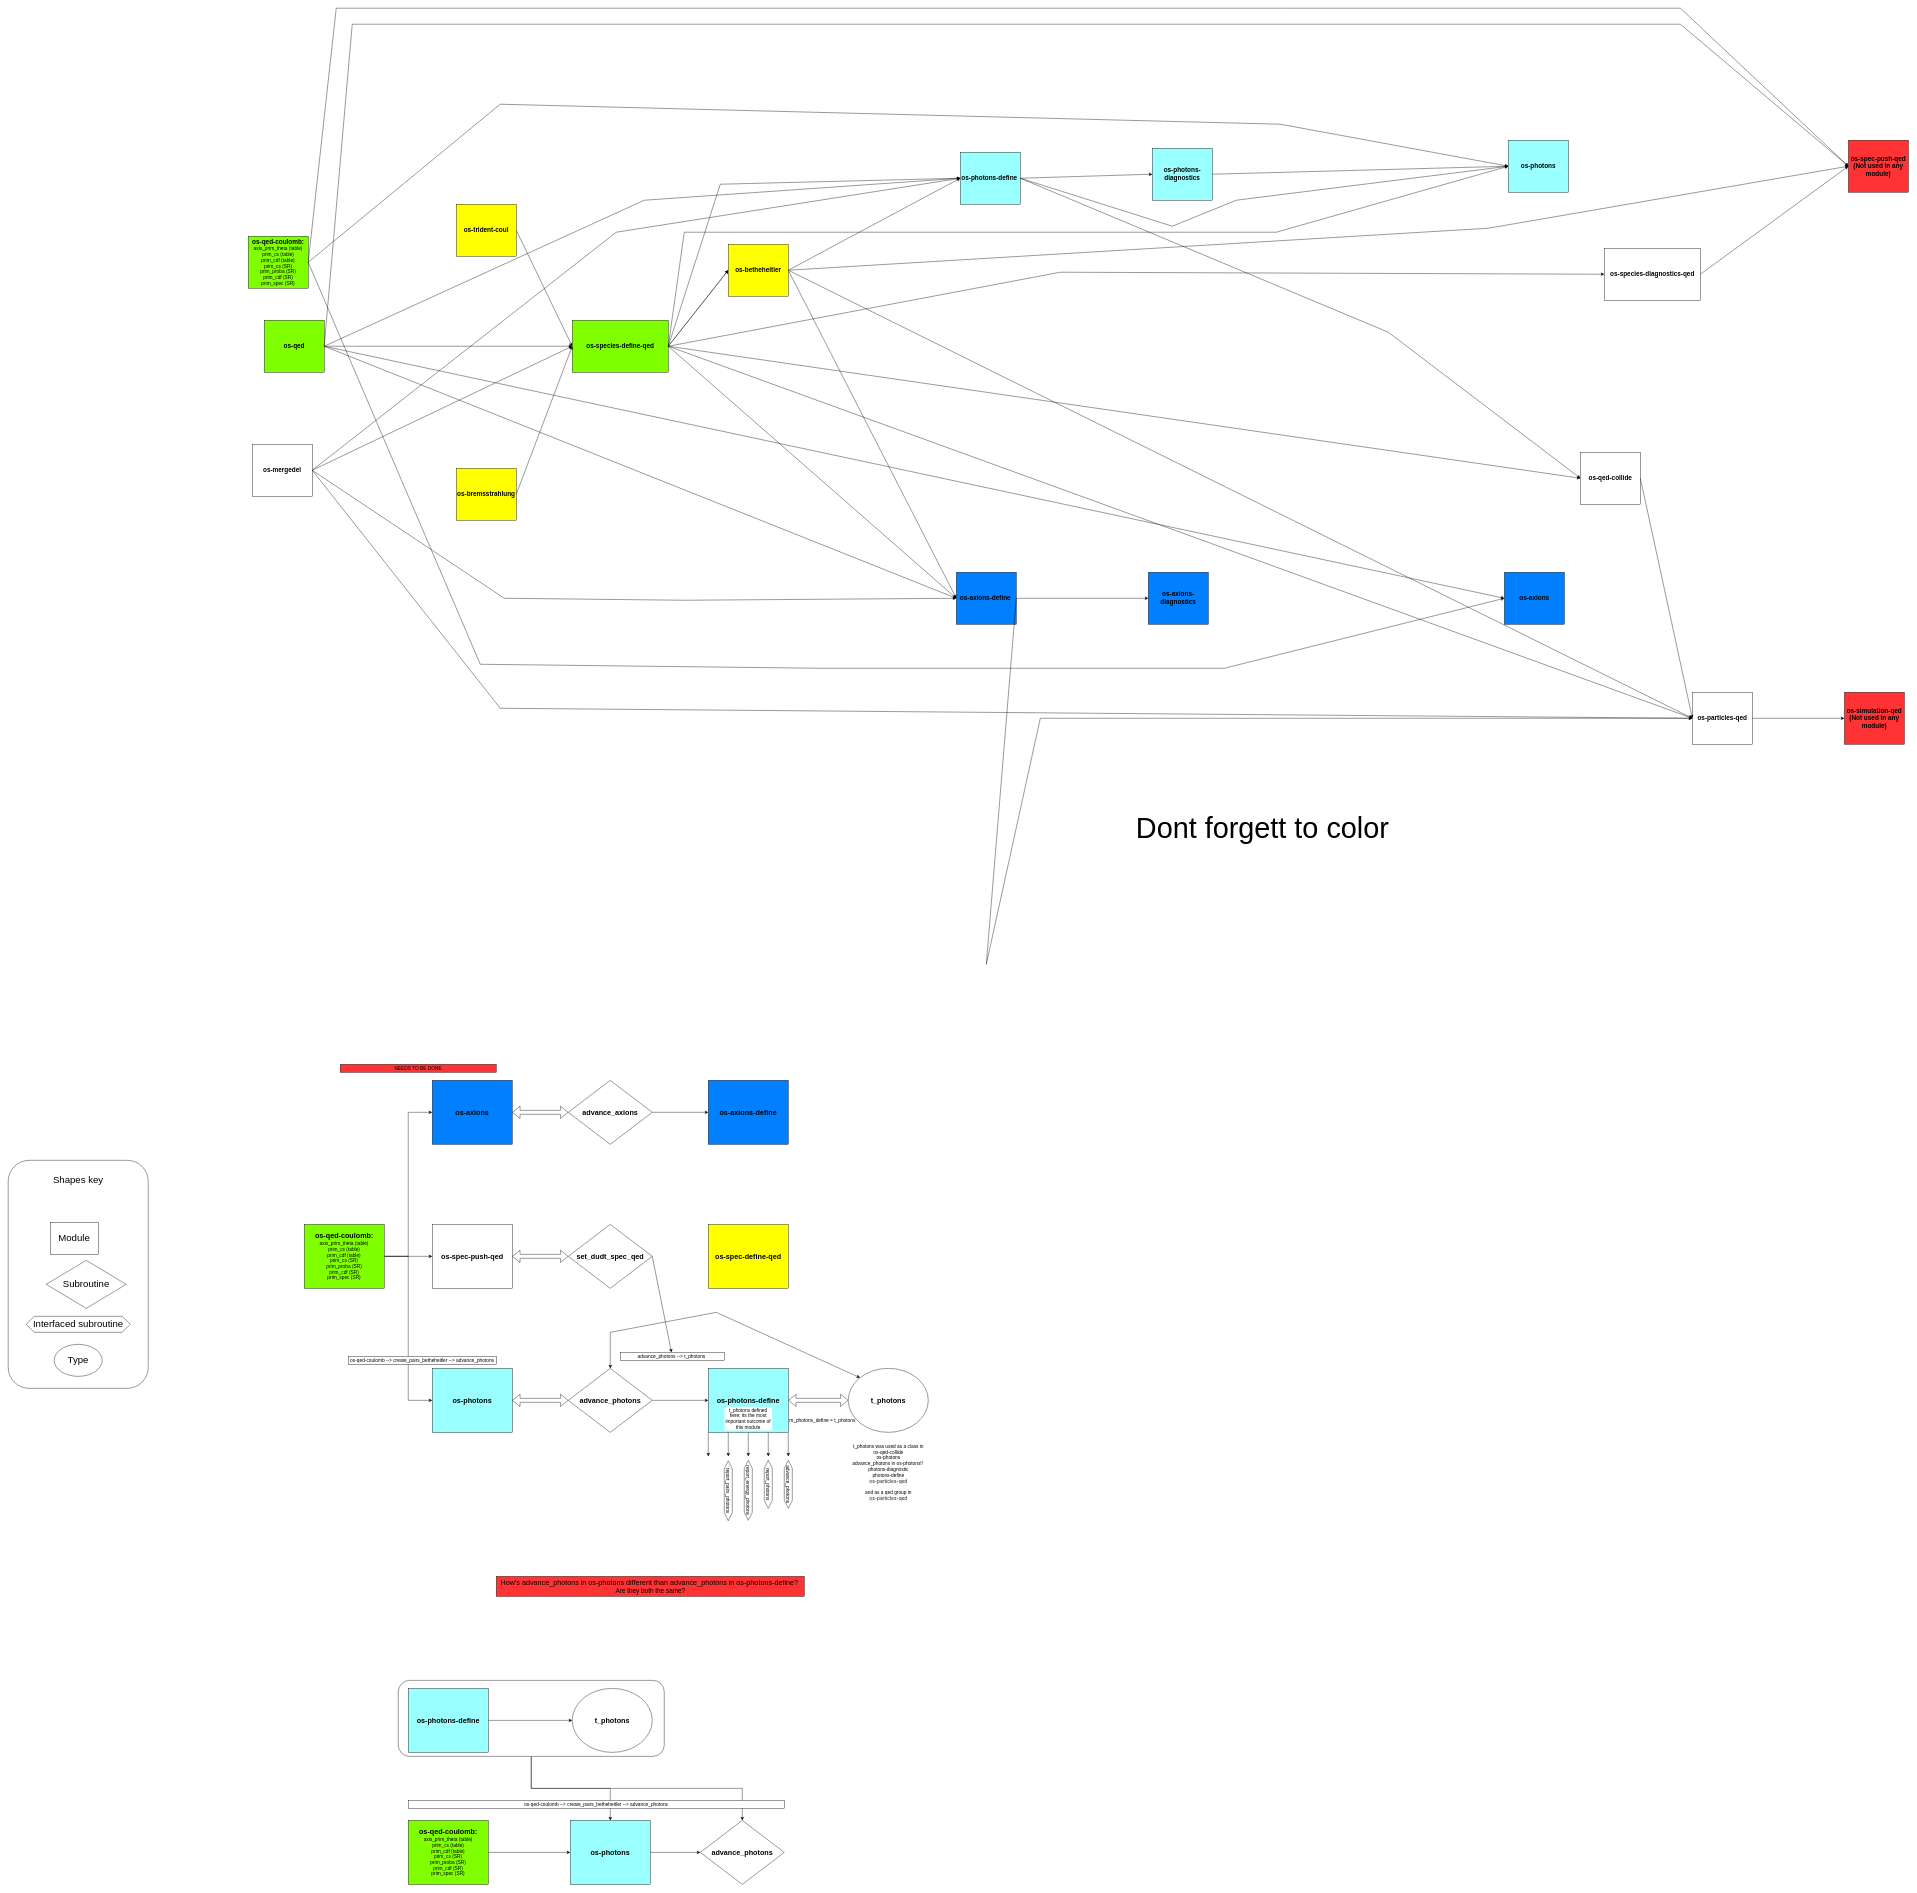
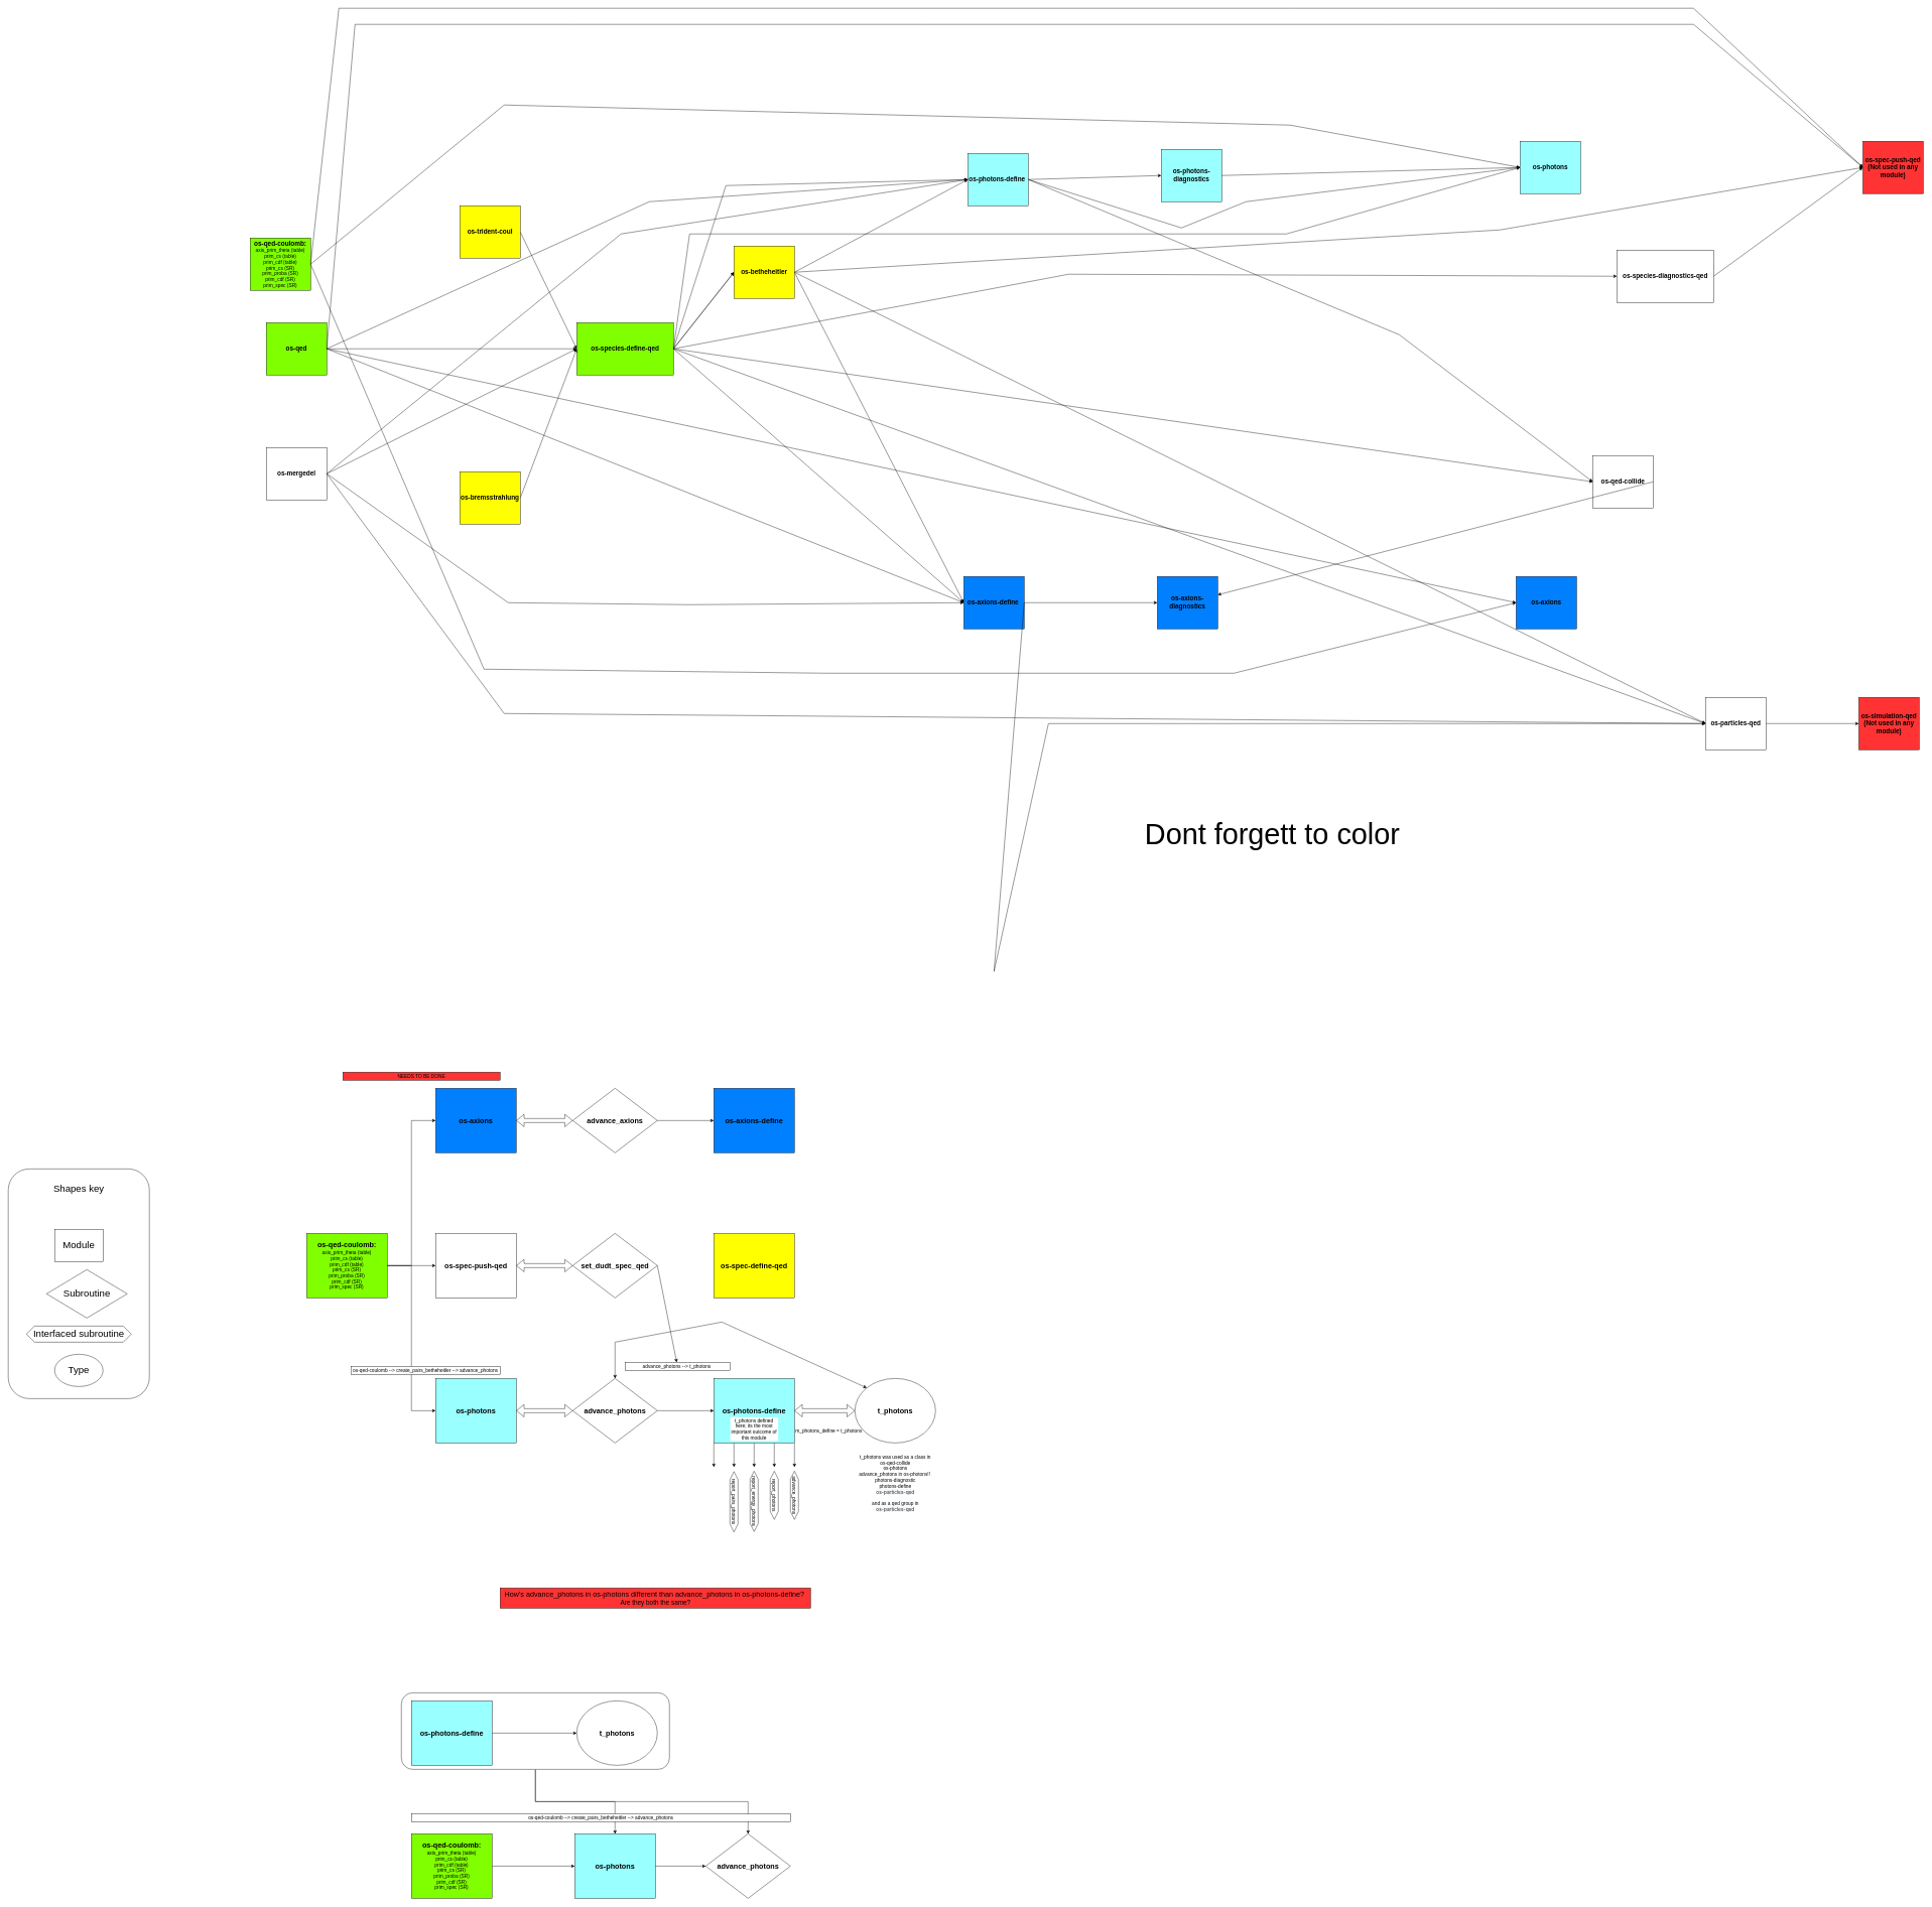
- <mxCell id="26" value="&lt;font style=&quot;font-size: 16px;&quot;&gt;&lt;b&gt;os-mergedel&lt;/b&gt;&lt;/font&gt;" style="rounded=0;whiteSpace=wrap;html=1;" parent="1" vertex="1"><mxGeometry x="630" y="1110" width="150" height="130" as="geometry" /></mxCell>
+ <mxCell id="26" value="&lt;font style=&quot;font-size: 16px;&quot;&gt;&lt;b&gt;os-mergedel&lt;/b&gt;&lt;/font&gt;" style="rounded=0;whiteSpace=wrap;html=1;" parent="1" vertex="1"><mxGeometry x="660" y="1110" width="150" height="130" as="geometry" /></mxCell>
- <mxCell id="52" value="" style="endArrow=classic;html=1;rounded=0;exitX=1;exitY=0.5;exitDx=0;exitDy=0;entryX=0;entryY=0.5;entryDx=0;entryDy=0;" parent="1" source="19" target="12" edge="1"><mxGeometry width="50" height="50" relative="1" as="geometry"><mxPoint x="3480" y="1080" as="sourcePoint" /><mxPoint x="3530" y="1030" as="targetPoint" /></mxGeometry></mxCell>
+ <mxCell id="52" value="" style="endArrow=classic;html=1;rounded=0;exitX=1;exitY=0.5;exitDx=0;exitDy=0;" parent="1" source="19" target="28" edge="1"><mxGeometry width="50" height="50" relative="1" as="geometry"><mxPoint x="3480" y="1080" as="sourcePoint" /><mxPoint x="3530" y="1030" as="targetPoint" /></mxGeometry></mxCell>
- <mxCell id="90" value="&lt;font style=&quot;font-size: 24px;&quot;&gt;Module&lt;/font&gt;" style="rounded=0;whiteSpace=wrap;html=1;" parent="1" vertex="1"><mxGeometry x="125" y="3055" width="120" height="80" as="geometry" /></mxCell>
+ <mxCell id="90" value="&lt;font style=&quot;font-size: 24px;&quot;&gt;Module&lt;/font&gt;" style="rounded=0;whiteSpace=wrap;html=1;" parent="1" vertex="1"><mxGeometry x="135" y="3050" width="120" height="80" as="geometry" /></mxCell>
